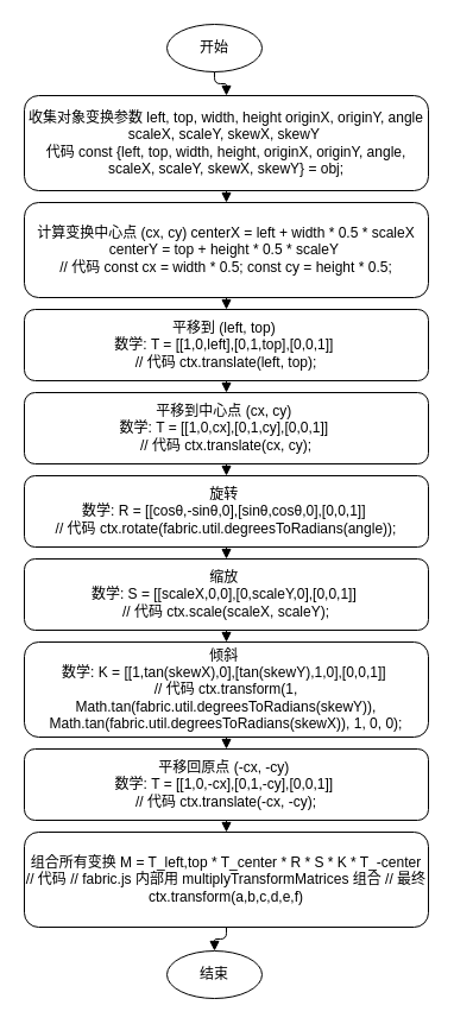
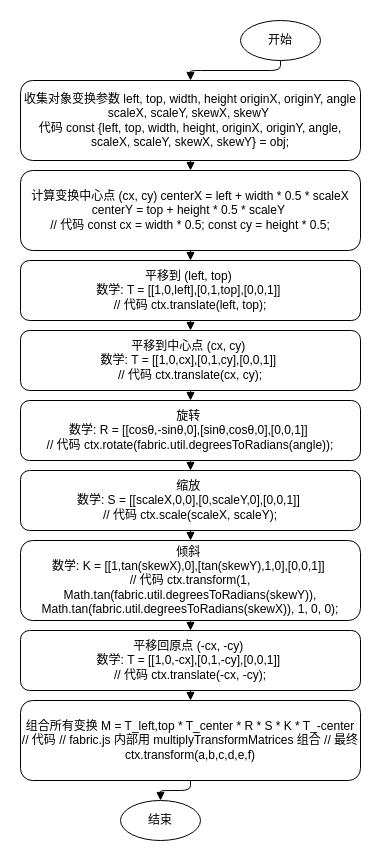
- <mxCell id="2" value="开始" style="ellipse;whiteSpace=wrap;html=1;" parent="1" vertex="1"><mxGeometry x="140" y="20" width="80" height="40" as="geometry" /></mxCell>
+ <mxCell id="2" value="开始" style="ellipse;whiteSpace=wrap;html=1;" parent="1" vertex="1"><mxGeometry x="240" y="20" width="80" height="40" as="geometry" /></mxCell>
- <mxCell id="12" value="结束" style="ellipse;whiteSpace=wrap;html=1;" parent="1" vertex="1"><mxGeometry x="140" y="800" width="80" height="40" as="geometry" /></mxCell>
+ <mxCell id="12" value="结束" style="ellipse;whiteSpace=wrap;html=1;" parent="1" vertex="1"><mxGeometry x="120" y="800" width="80" height="40" as="geometry" /></mxCell>
